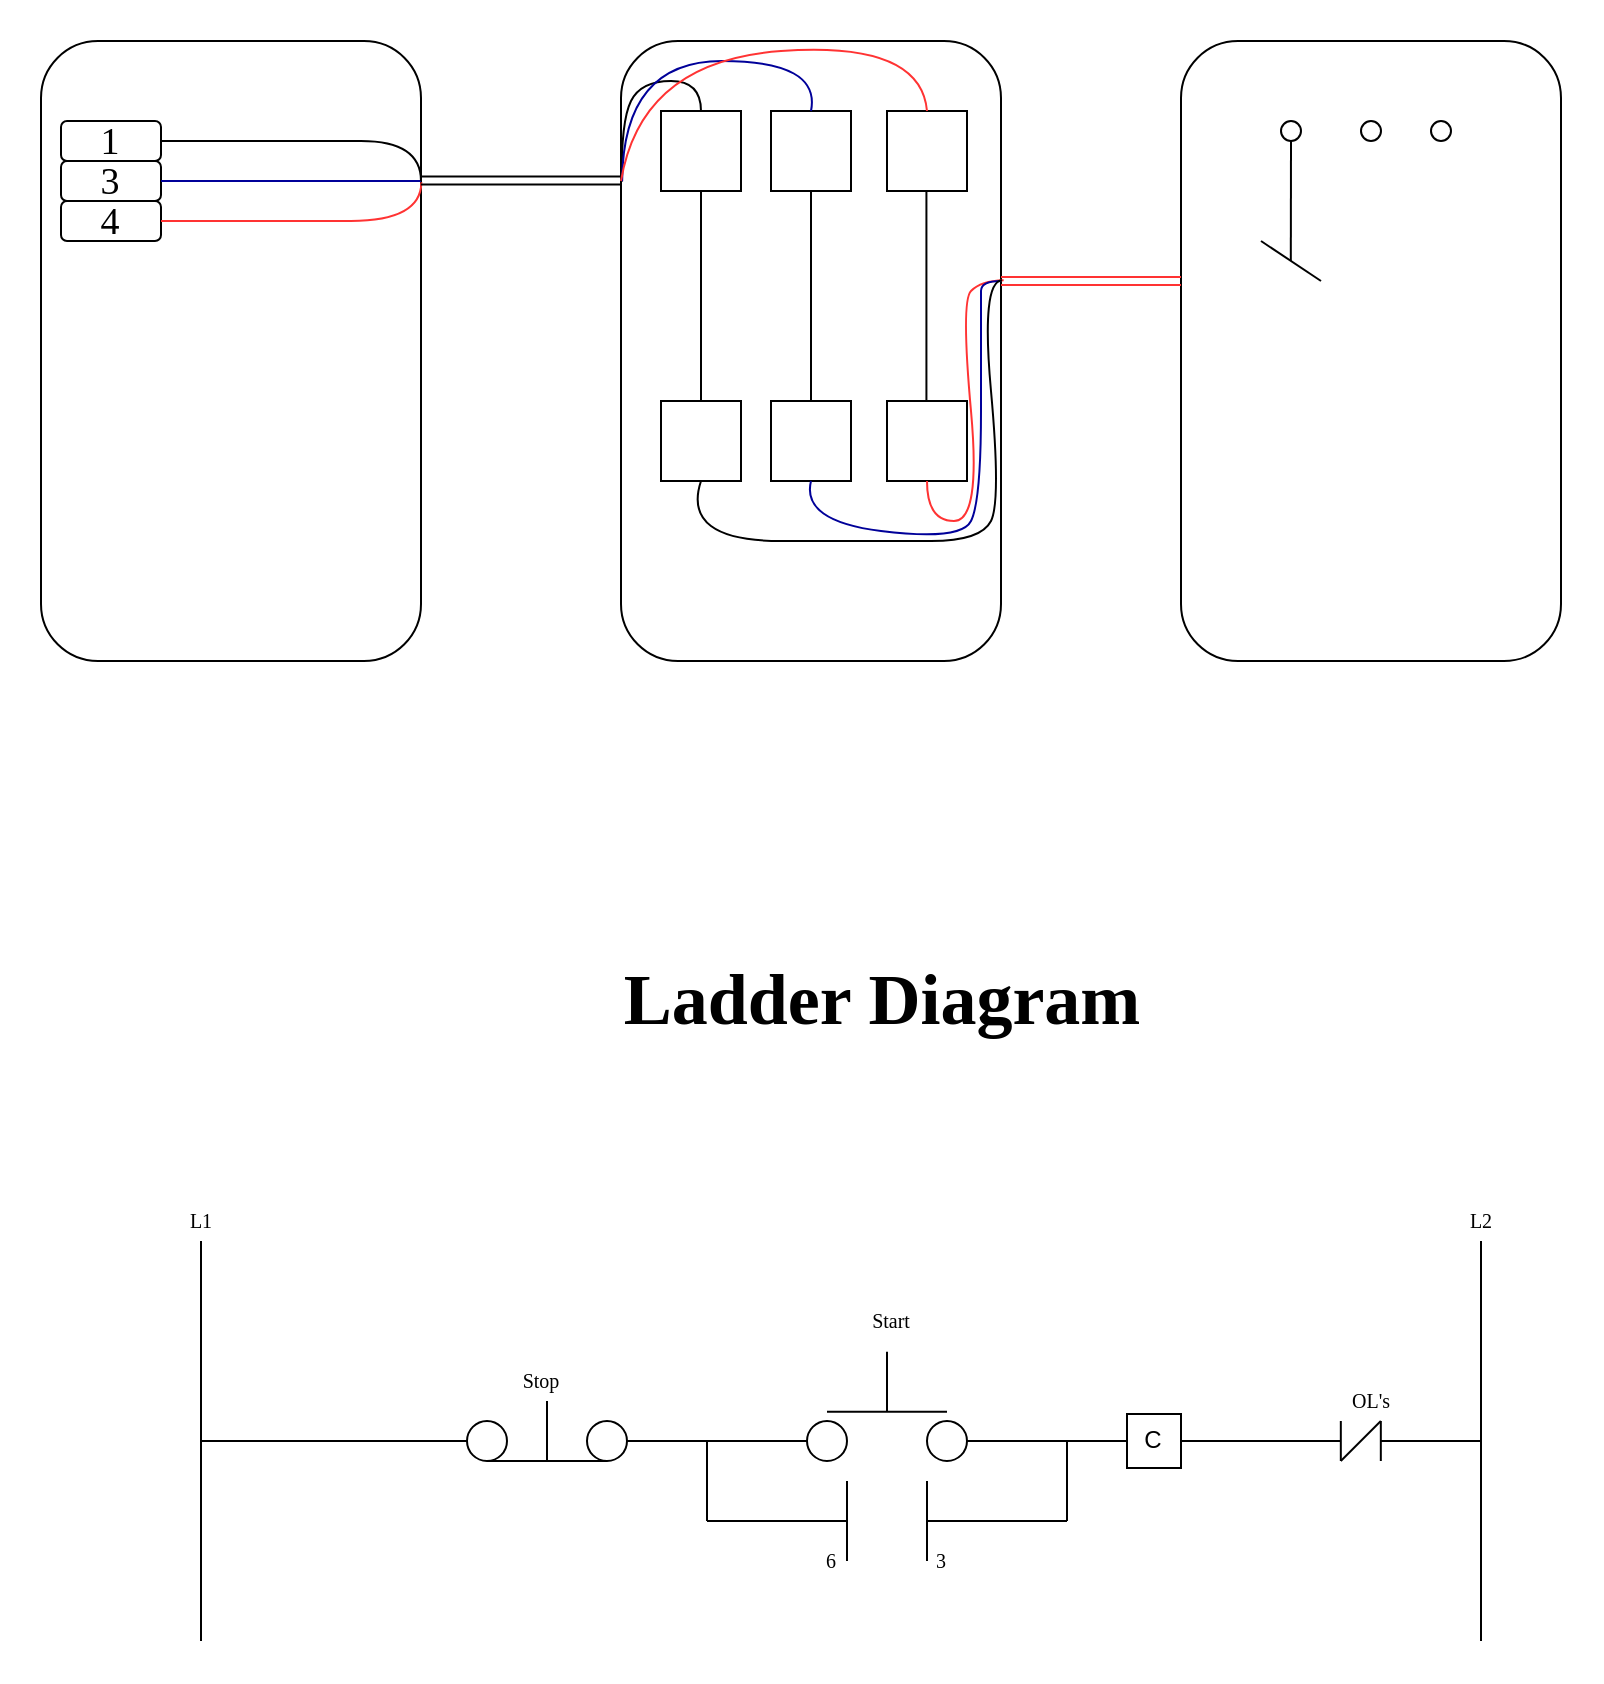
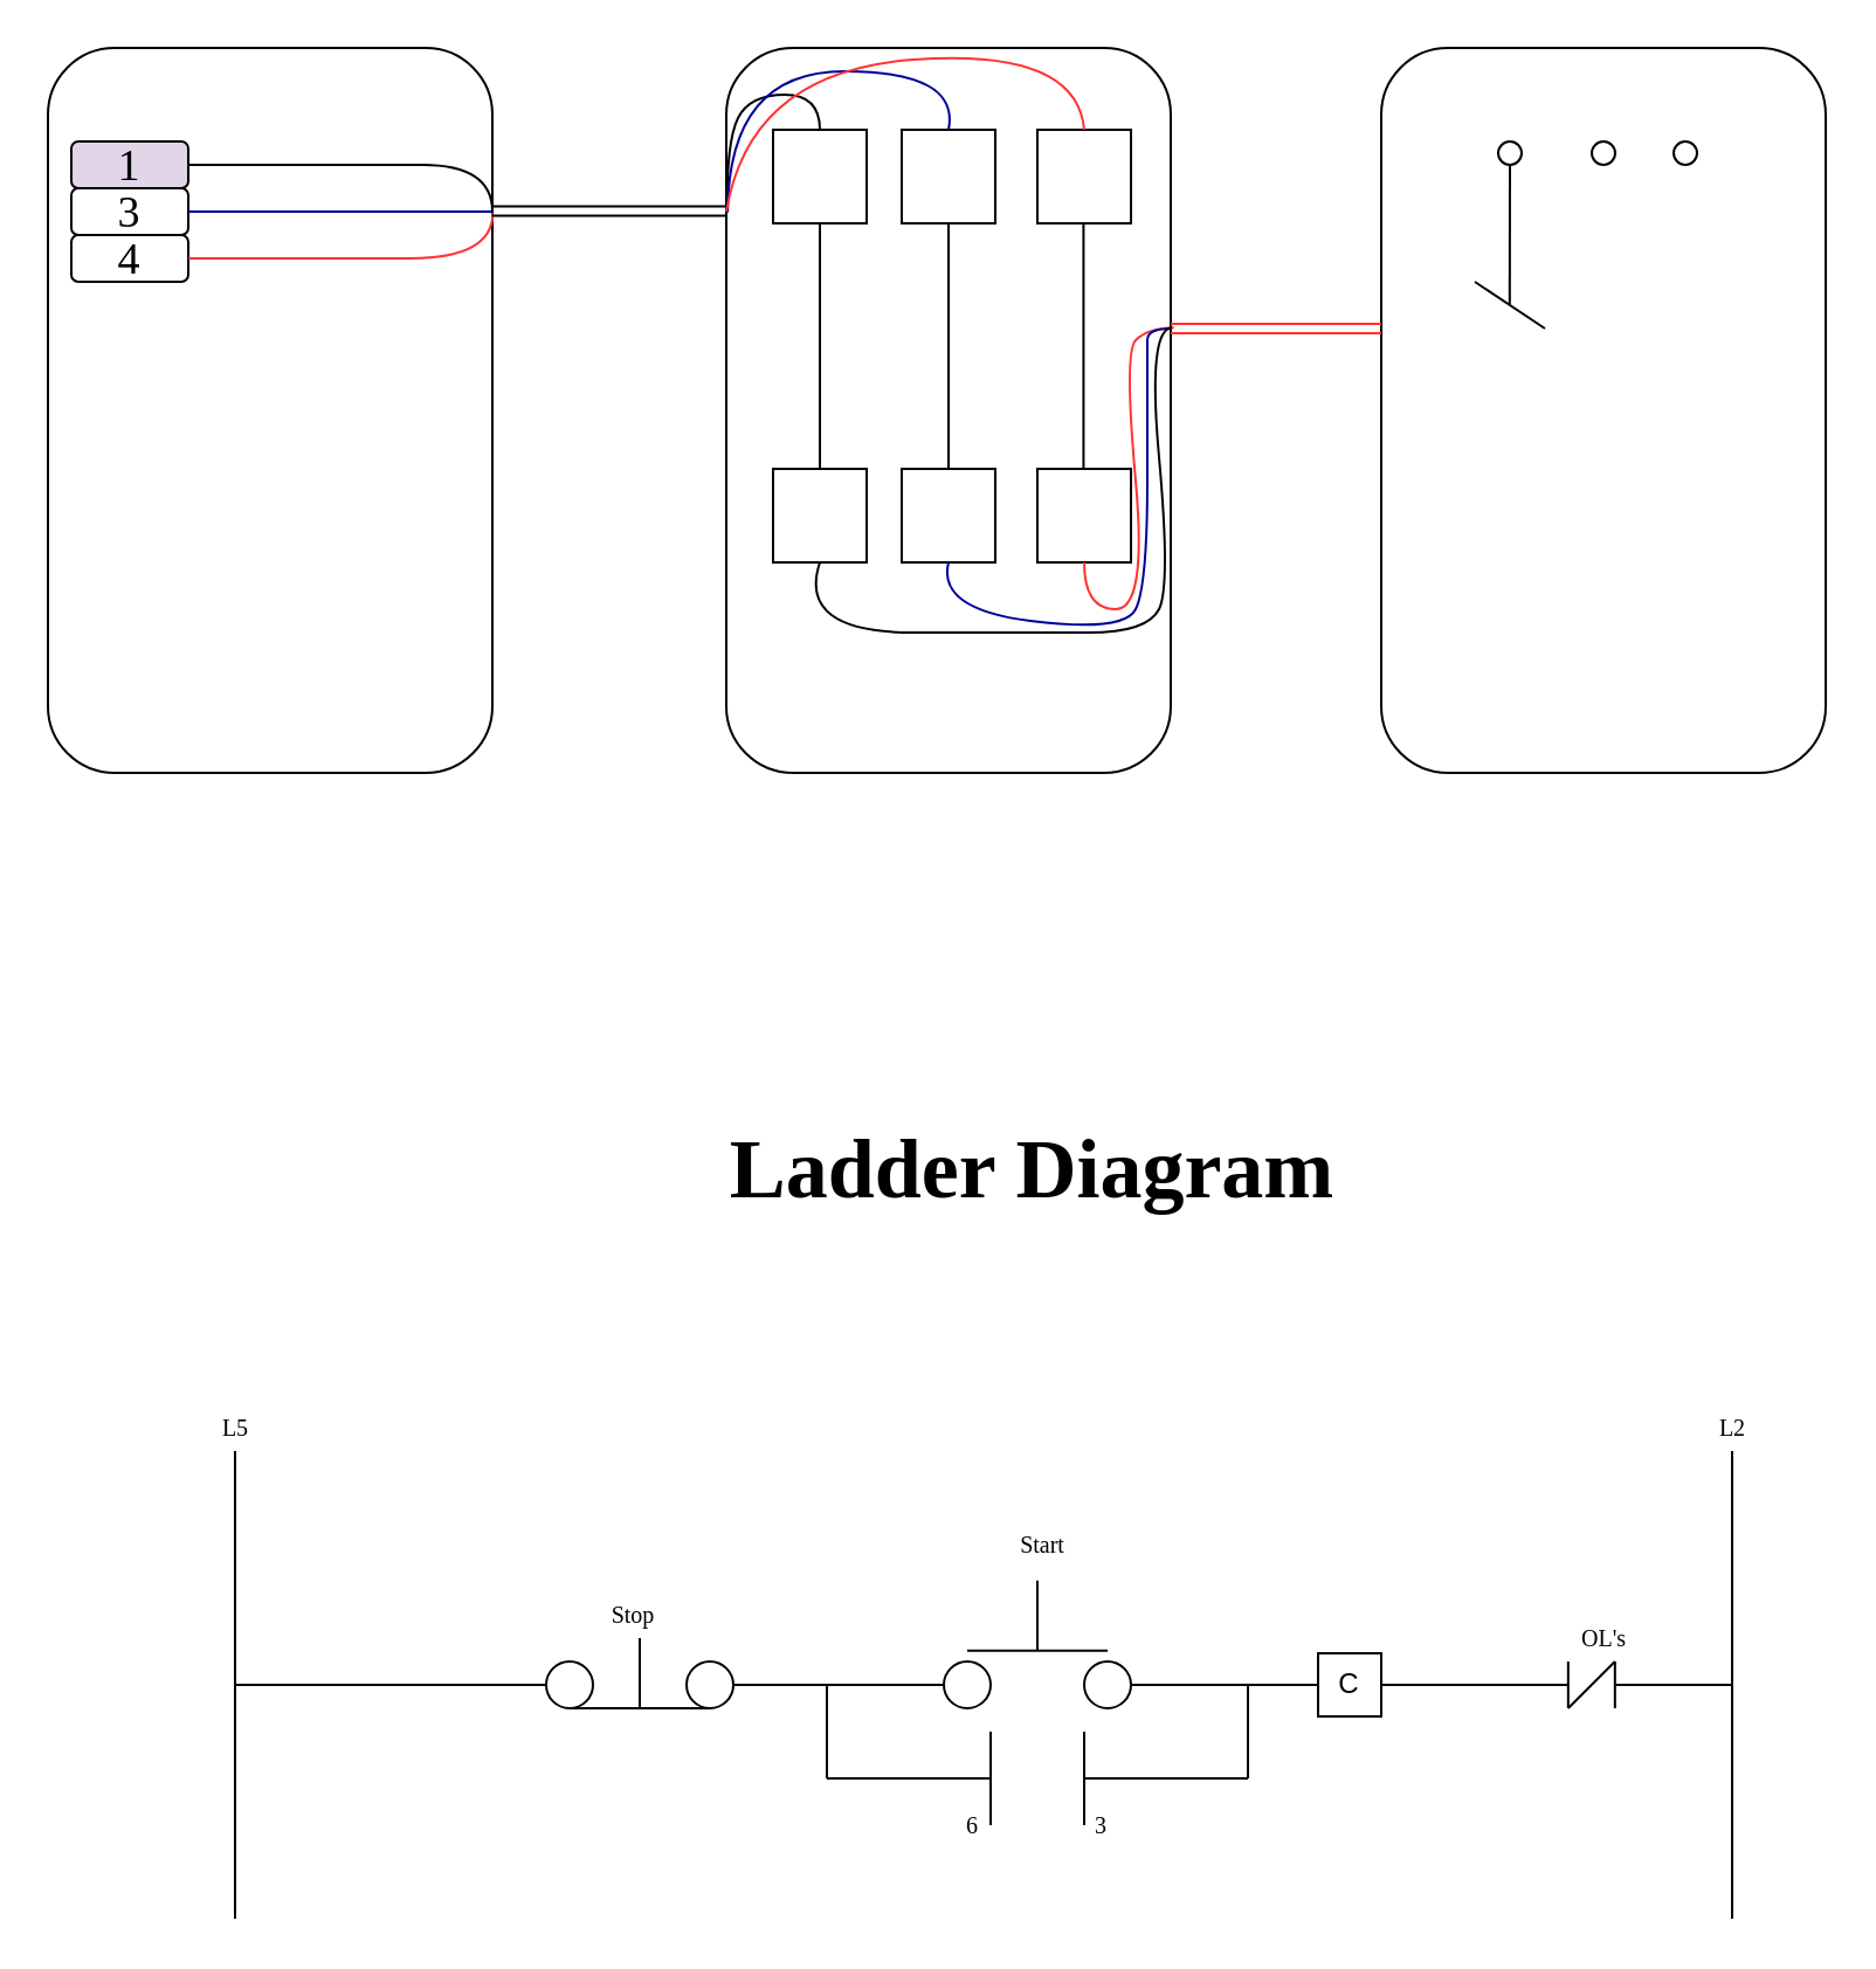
- <mxCell id="40" value="&lt;font style=&quot;font-size: 19px&quot;&gt;1&lt;/font&gt;" style="rounded=1;whiteSpace=wrap;html=1;labelBackgroundColor=none;fontFamily=Times New Roman;fontSize=36;fontColor=default;spacingLeft=0;spacingBottom=10;" vertex="1" parent="1"><mxGeometry x="30" y="60" width="50" height="20" as="geometry" /></mxCell>
+ <mxCell id="40" value="&lt;font style=&quot;font-size: 19px&quot;&gt;1&lt;/font&gt;" style="rounded=1;whiteSpace=wrap;html=1;labelBackgroundColor=none;fontFamily=Times New Roman;fontSize=36;fontColor=default;spacingLeft=0;spacingBottom=10;fillColor=#e1d5e7;" vertex="1" parent="1"><mxGeometry x="30" y="60" width="50" height="20" as="geometry" /></mxCell>
- <mxCell id="33" value="L1&lt;br&gt;" style="text;html=1;align=center;verticalAlign=middle;resizable=0;points=[];autosize=1;strokeColor=none;fillColor=none;fontSize=10;fontFamily=Times New Roman;fontColor=default;" vertex="1" parent="1"><mxGeometry x="85" y="600" width="30" height="20" as="geometry" /></mxCell>
+ <mxCell id="33" value="L5&lt;br&gt;" style="text;html=1;align=center;verticalAlign=middle;resizable=0;points=[];autosize=1;strokeColor=none;fillColor=none;fontSize=10;fontFamily=Times New Roman;fontColor=default;" vertex="1" parent="1"><mxGeometry x="85" y="600" width="30" height="20" as="geometry" /></mxCell>
